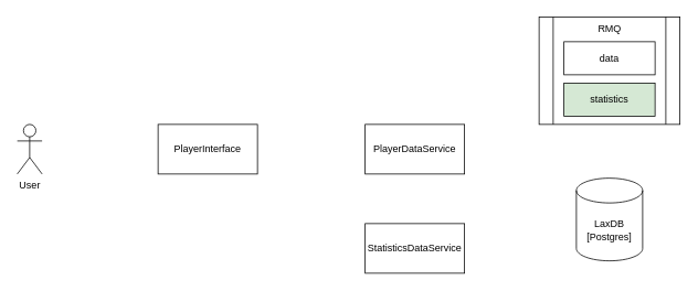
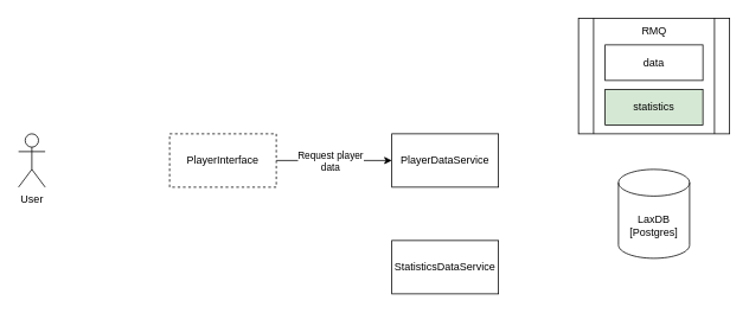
- <mxCell id="4" value="PlayerInterface" style="rounded=0;whiteSpace=wrap;html=1;" parent="1" vertex="1"><mxGeometry x="190" y="150" width="120" height="60" as="geometry" /></mxCell>
+ <mxCell id="4" value="PlayerInterface" style="rounded=0;whiteSpace=wrap;html=1;dashed=1;" parent="1" vertex="1"><mxGeometry x="190" y="150" width="120" height="60" as="geometry" /></mxCell>
+ <mxCell id="2" style="edgeStyle=none;html=1;entryX=0;entryY=0.5;entryDx=0;entryDy=0;" edge="1" parent="1" source="4" target="6"><mxGeometry relative="1" as="geometry"><mxPoint x="390" y="180" as="targetPoint" /></mxGeometry></mxCell>
+ <mxCell id="3" value="Request player&lt;br&gt;data" style="edgeLabel;html=1;align=center;verticalAlign=middle;resizable=0;points=[];" vertex="1" connectable="0" parent="2"><mxGeometry x="0.275" y="2" relative="1" as="geometry"><mxPoint x="-23" y="2" as="offset" /></mxGeometry></mxCell>
- <mxCell id="5" value="LaxDB&lt;br&gt;[Postgres]" style="shape=cylinder3;whiteSpace=wrap;html=1;boundedLbl=1;backgroundOutline=1;size=15;" parent="1" vertex="1"><mxGeometry x="695" y="215" width="80" height="100" as="geometry" /></mxCell>
+ <mxCell id="5" value="LaxDB&lt;br&gt;[Postgres]" style="shape=cylinder3;whiteSpace=wrap;html=1;boundedLbl=1;backgroundOutline=1;size=15;" parent="1" vertex="1"><mxGeometry x="695" y="190" width="80" height="100" as="geometry" /></mxCell>
